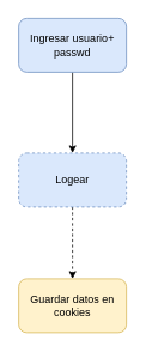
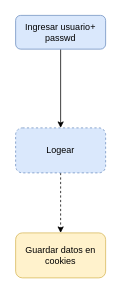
- <mxCell id="3" value="Ingresar usuario+ passwd" style="rounded=1;whiteSpace=wrap;html=1;fillColor=#dae8fc;strokeColor=#6c8ebf;" vertex="1" parent="1"><mxGeometry x="20" y="20" width="120" height="60" as="geometry" /></mxCell>
+ <mxCell id="3" value="Ingresar usuario+ passwd" style="rounded=1;whiteSpace=wrap;html=1;fillColor=#dae8fc;strokeColor=#6c8ebf;" vertex="1" parent="1"><mxGeometry x="20" y="20" width="120" height="45" as="geometry" /></mxCell>
